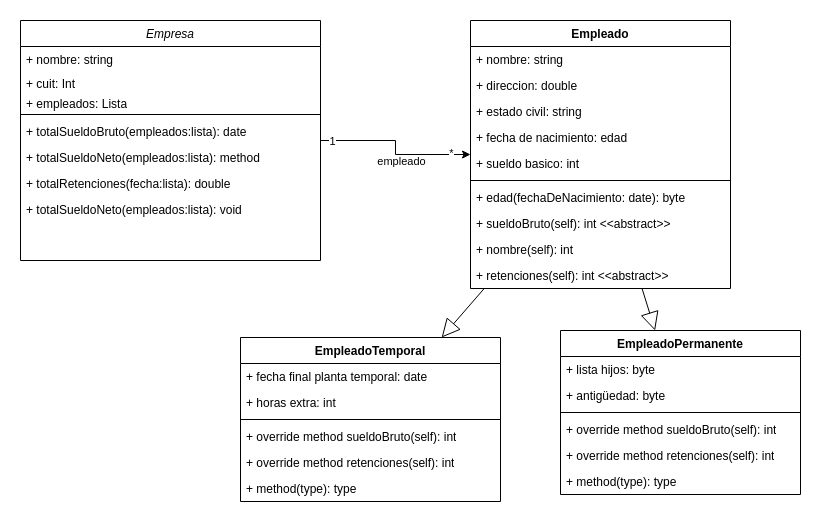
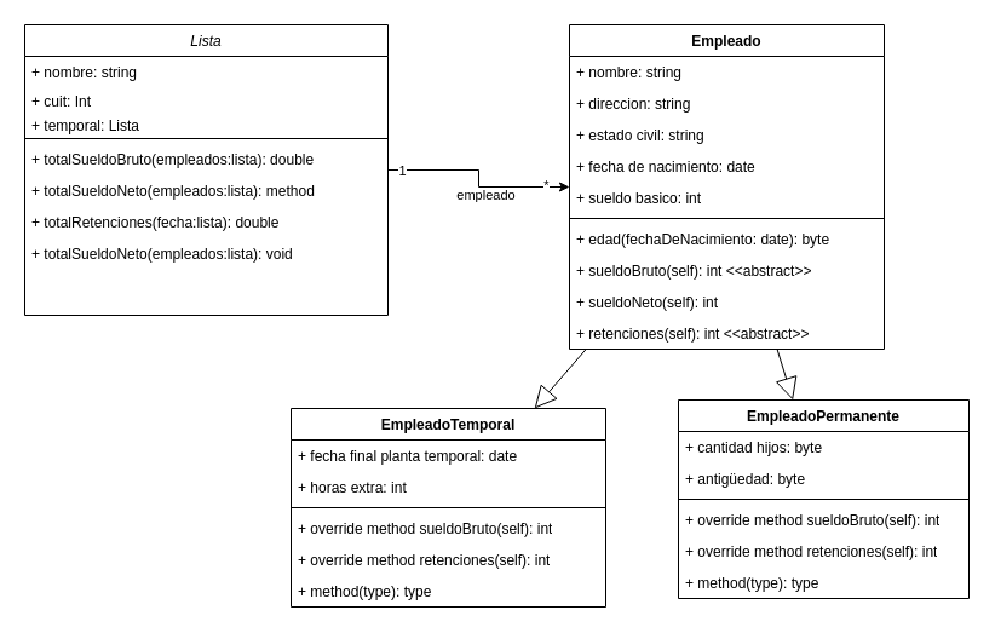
- <mxCell id="6" value="Empresa" style="swimlane;fontStyle=2;align=center;verticalAlign=top;childLayout=stackLayout;horizontal=1;startSize=26;horizontalStack=0;resizeParent=1;resizeLast=0;collapsible=1;marginBottom=0;rounded=0;shadow=0;strokeWidth=1;" parent="1" vertex="1"><mxGeometry x="20" y="20" width="300" height="240" as="geometry"><mxRectangle x="230" y="140" width="160" height="26" as="alternateBounds" /></mxGeometry></mxCell>
+ <mxCell id="6" value="Lista" style="swimlane;fontStyle=2;align=center;verticalAlign=top;childLayout=stackLayout;horizontal=1;startSize=26;horizontalStack=0;resizeParent=1;resizeLast=0;collapsible=1;marginBottom=0;rounded=0;shadow=0;strokeWidth=1;" parent="1" vertex="1"><mxGeometry x="20" y="20" width="300" height="240" as="geometry"><mxRectangle x="230" y="140" width="160" height="26" as="alternateBounds" /></mxGeometry></mxCell>
- <mxCell id="17" value="+ direccion: double" style="text;strokeColor=none;fillColor=none;align=left;verticalAlign=top;spacingLeft=4;spacingRight=4;overflow=hidden;rotatable=0;points=[[0,0.5],[1,0.5]];portConstraint=eastwest;whiteSpace=wrap;html=1;" vertex="1" parent="15"><mxGeometry y="52" width="260" height="26" as="geometry" /></mxCell>
+ <mxCell id="17" value="+ direccion: string" style="text;strokeColor=none;fillColor=none;align=left;verticalAlign=top;spacingLeft=4;spacingRight=4;overflow=hidden;rotatable=0;points=[[0,0.5],[1,0.5]];portConstraint=eastwest;whiteSpace=wrap;html=1;" vertex="1" parent="15"><mxGeometry y="52" width="260" height="26" as="geometry" /></mxCell>
- <mxCell id="9" value="+ empleados: Lista" style="text;strokeColor=none;fillColor=none;align=left;verticalAlign=top;spacingLeft=4;spacingRight=4;overflow=hidden;rotatable=0;points=[[0,0.5],[1,0.5]];portConstraint=eastwest;whiteSpace=wrap;html=1;" vertex="1" parent="6"><mxGeometry y="70" width="300" height="20" as="geometry" /></mxCell>
+ <mxCell id="9" value="+ temporal: Lista" style="text;strokeColor=none;fillColor=none;align=left;verticalAlign=top;spacingLeft=4;spacingRight=4;overflow=hidden;rotatable=0;points=[[0,0.5],[1,0.5]];portConstraint=eastwest;whiteSpace=wrap;html=1;" vertex="1" parent="6"><mxGeometry y="70" width="300" height="20" as="geometry" /></mxCell>
- <mxCell id="11" value="+ totalSueldoBruto(empleados:lista): date" style="text;strokeColor=none;fillColor=none;align=left;verticalAlign=top;spacingLeft=4;spacingRight=4;overflow=hidden;rotatable=0;points=[[0,0.5],[1,0.5]];portConstraint=eastwest;whiteSpace=wrap;html=1;" vertex="1" parent="6"><mxGeometry y="98" width="300" height="26" as="geometry" /></mxCell>
+ <mxCell id="11" value="+ totalSueldoBruto(empleados:lista): double" style="text;strokeColor=none;fillColor=none;align=left;verticalAlign=top;spacingLeft=4;spacingRight=4;overflow=hidden;rotatable=0;points=[[0,0.5],[1,0.5]];portConstraint=eastwest;whiteSpace=wrap;html=1;" vertex="1" parent="6"><mxGeometry y="98" width="300" height="26" as="geometry" /></mxCell>
- <mxCell id="19" value="+ fecha de nacimiento: edad" style="text;strokeColor=none;fillColor=none;align=left;verticalAlign=top;spacingLeft=4;spacingRight=4;overflow=hidden;rotatable=0;points=[[0,0.5],[1,0.5]];portConstraint=eastwest;whiteSpace=wrap;html=1;" vertex="1" parent="15"><mxGeometry y="104" width="260" height="26" as="geometry" /></mxCell>
+ <mxCell id="19" value="+ fecha de nacimiento: date" style="text;strokeColor=none;fillColor=none;align=left;verticalAlign=top;spacingLeft=4;spacingRight=4;overflow=hidden;rotatable=0;points=[[0,0.5],[1,0.5]];portConstraint=eastwest;whiteSpace=wrap;html=1;" vertex="1" parent="15"><mxGeometry y="104" width="260" height="26" as="geometry" /></mxCell>
- <mxCell id="24" value="+ nombre(self): int&amp;nbsp;" style="text;strokeColor=none;fillColor=none;align=left;verticalAlign=top;spacingLeft=4;spacingRight=4;overflow=hidden;rotatable=0;points=[[0,0.5],[1,0.5]];portConstraint=eastwest;whiteSpace=wrap;html=1;" vertex="1" parent="15"><mxGeometry y="216" width="260" height="26" as="geometry" /></mxCell>
+ <mxCell id="24" value="+ sueldoNeto(self): int&amp;nbsp;" style="text;strokeColor=none;fillColor=none;align=left;verticalAlign=top;spacingLeft=4;spacingRight=4;overflow=hidden;rotatable=0;points=[[0,0.5],[1,0.5]];portConstraint=eastwest;whiteSpace=wrap;html=1;" vertex="1" parent="15"><mxGeometry y="216" width="260" height="26" as="geometry" /></mxCell>
- <mxCell id="34" value="+ lista hijos: byte" style="text;strokeColor=none;fillColor=none;align=left;verticalAlign=top;spacingLeft=4;spacingRight=4;overflow=hidden;rotatable=0;points=[[0,0.5],[1,0.5]];portConstraint=eastwest;whiteSpace=wrap;html=1;" vertex="1" parent="33"><mxGeometry y="26" width="240" height="26" as="geometry" /></mxCell>
+ <mxCell id="34" value="+ cantidad hijos: byte" style="text;strokeColor=none;fillColor=none;align=left;verticalAlign=top;spacingLeft=4;spacingRight=4;overflow=hidden;rotatable=0;points=[[0,0.5],[1,0.5]];portConstraint=eastwest;whiteSpace=wrap;html=1;" vertex="1" parent="33"><mxGeometry y="26" width="240" height="26" as="geometry" /></mxCell>
